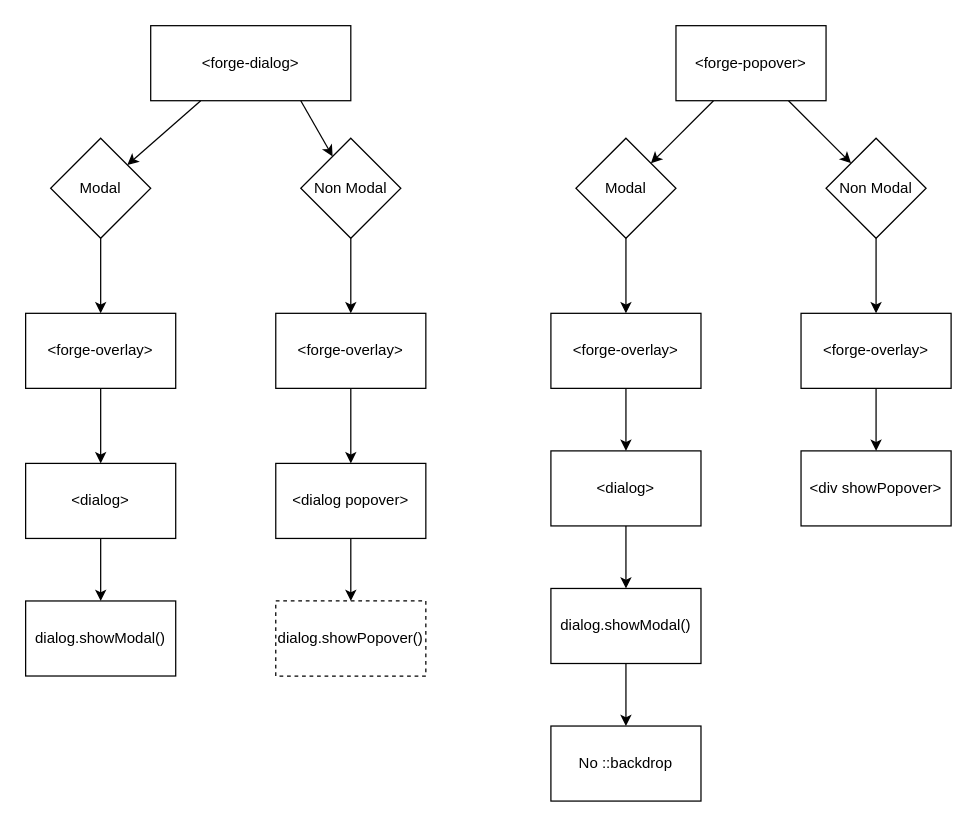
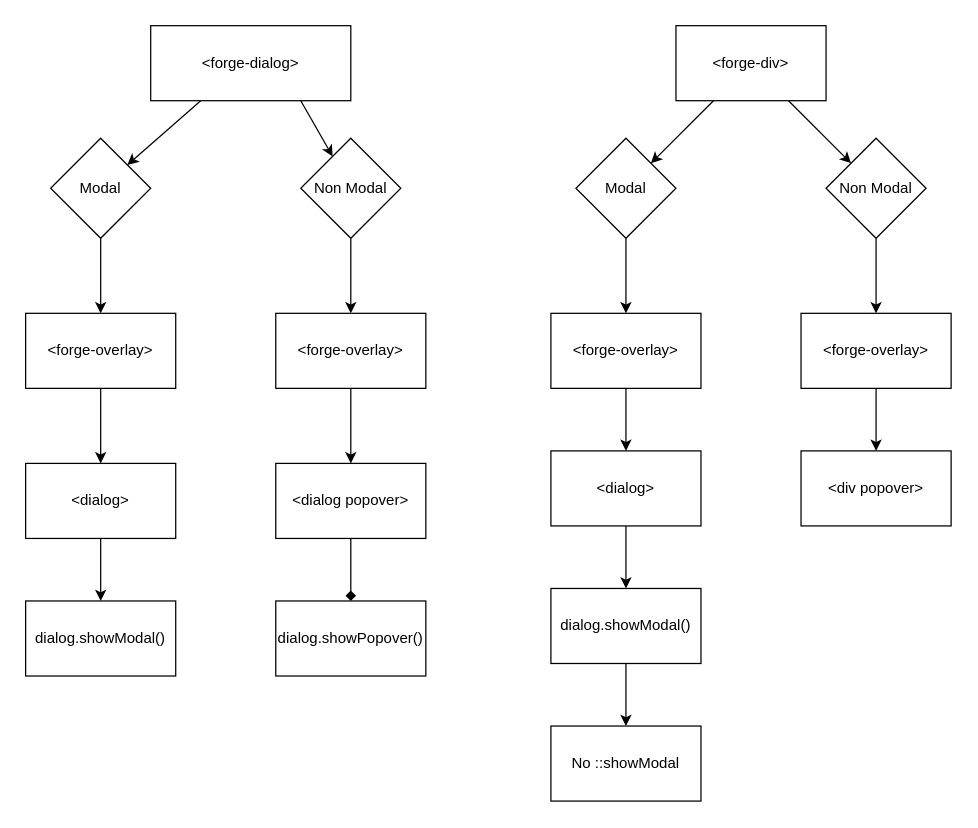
- <mxCell id="4" value="&amp;lt;forge-popover&amp;gt;" style="rounded=0;whiteSpace=wrap;html=1;" parent="1" vertex="1"><mxGeometry x="540" y="20" width="120" height="60" as="geometry" /></mxCell>
+ <mxCell id="4" value="&amp;lt;forge-div&amp;gt;" style="rounded=0;whiteSpace=wrap;html=1;" parent="1" vertex="1"><mxGeometry x="540" y="20" width="120" height="60" as="geometry" /></mxCell>
- <mxCell id="11" value="&amp;lt;div showPopover&amp;gt;" style="whiteSpace=wrap;html=1;rounded=0;" parent="1" vertex="1"><mxGeometry x="640" y="360" width="120" height="60" as="geometry" /></mxCell>
+ <mxCell id="11" value="&amp;lt;div popover&amp;gt;" style="whiteSpace=wrap;html=1;rounded=0;" parent="1" vertex="1"><mxGeometry x="640" y="360" width="120" height="60" as="geometry" /></mxCell>
- <mxCell id="30" value="" style="edgeStyle=none;html=1;" parent="1" source="31" target="34" edge="1"><mxGeometry relative="1" as="geometry" /></mxCell>
+ <mxCell id="30" value="" style="edgeStyle=none;html=1;endArrow=diamond;" parent="1" source="31" target="34" edge="1"><mxGeometry relative="1" as="geometry" /></mxCell>
- <mxCell id="34" value="dialog.showPopover()" style="whiteSpace=wrap;html=1;rounded=0;dashed=1;" parent="1" vertex="1"><mxGeometry x="220" y="480" width="120" height="60" as="geometry" /></mxCell>
+ <mxCell id="34" value="dialog.showPopover()" style="whiteSpace=wrap;html=1;rounded=0;" parent="1" vertex="1"><mxGeometry x="220" y="480" width="120" height="60" as="geometry" /></mxCell>
- <mxCell id="35" value="No ::backdrop" style="whiteSpace=wrap;html=1;rounded=0;" parent="1" vertex="1"><mxGeometry x="440" y="580" width="120" height="60" as="geometry" /></mxCell>
+ <mxCell id="35" value="No ::showModal" style="whiteSpace=wrap;html=1;rounded=0;" parent="1" vertex="1"><mxGeometry x="440" y="580" width="120" height="60" as="geometry" /></mxCell>
